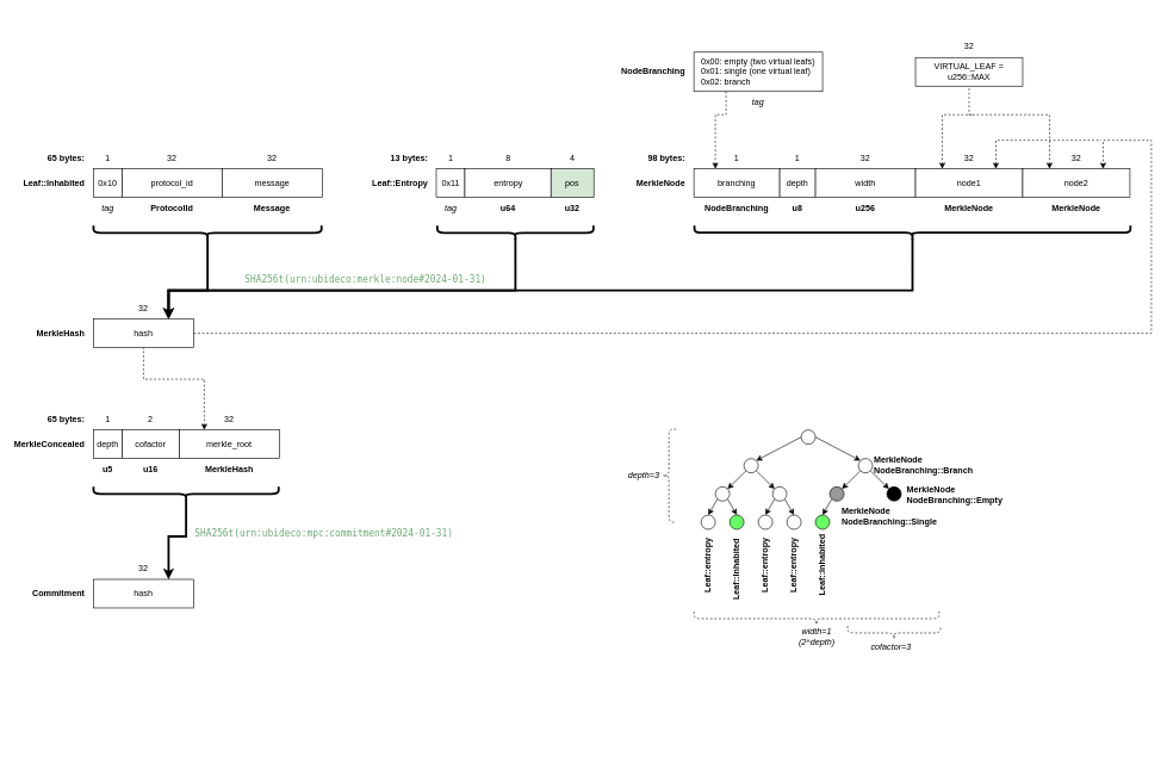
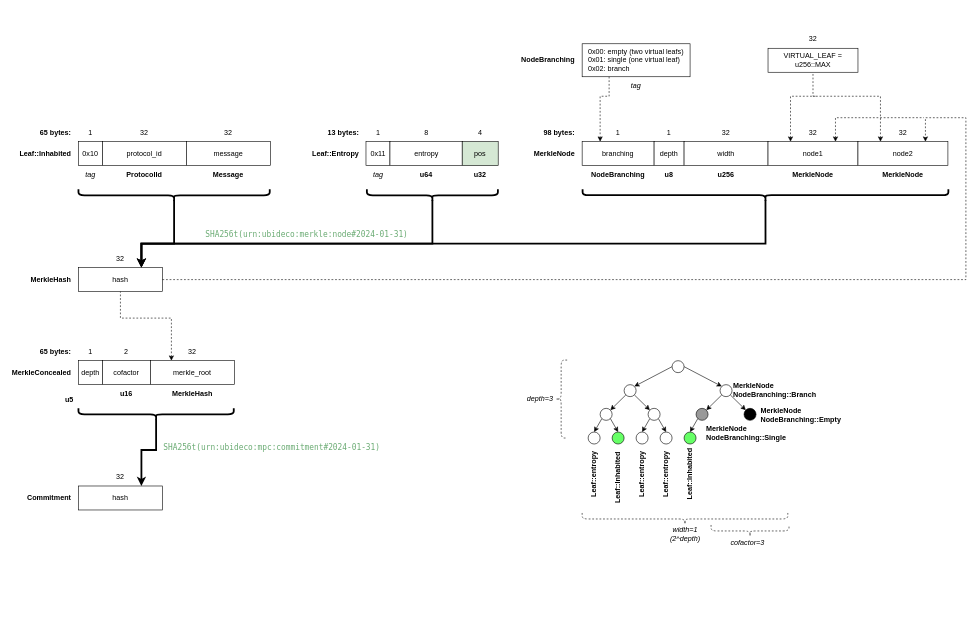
- <mxCell id="77" value="u5" style="text;html=1;align=center;verticalAlign=middle;whiteSpace=wrap;rounded=0;fontStyle=1" vertex="1" parent="1"><mxGeometry x="130" y="641" width="40" height="30" as="geometry" /></mxCell>
+ <mxCell id="77" value="u5" style="text;html=1;align=center;verticalAlign=middle;whiteSpace=wrap;rounded=0;fontStyle=1" vertex="1" parent="1"><mxGeometry x="95" y="651" width="40" height="30" as="geometry" /></mxCell>
